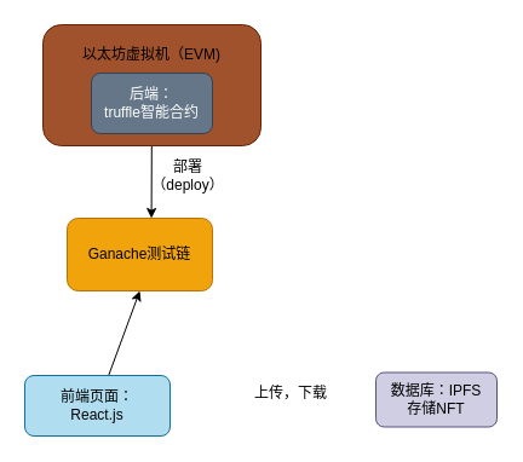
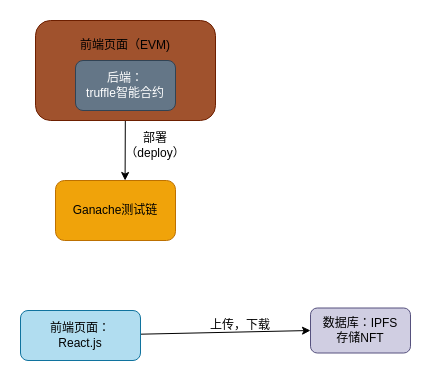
- <mxCell id="8" value="以太坊虚拟机（EVM)" style="text;html=1;strokeColor=none;fillColor=none;align=center;verticalAlign=middle;whiteSpace=wrap;rounded=0;" vertex="1" parent="1"><mxGeometry x="65" y="30" width="120" height="30" as="geometry" /></mxCell>
+ <mxCell id="8" value="前端页面（EVM)" style="text;html=1;strokeColor=none;fillColor=none;align=center;verticalAlign=middle;whiteSpace=wrap;rounded=0;" vertex="1" parent="1"><mxGeometry x="65" y="30" width="120" height="30" as="geometry" /></mxCell>
- <mxCell id="2" style="edgeStyle=none;html=1;entryX=0.5;entryY=1;entryDx=0;entryDy=0;" edge="1" parent="1" source="4" target="9"><mxGeometry relative="1" as="geometry" /></mxCell>
+ <mxCell id="3" style="edgeStyle=none;html=1;entryX=0;entryY=0.5;entryDx=0;entryDy=0;" edge="1" parent="1" source="4" target="11"><mxGeometry relative="1" as="geometry" /></mxCell>
